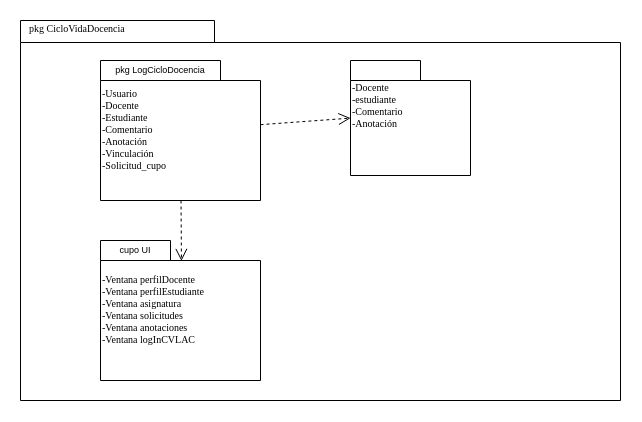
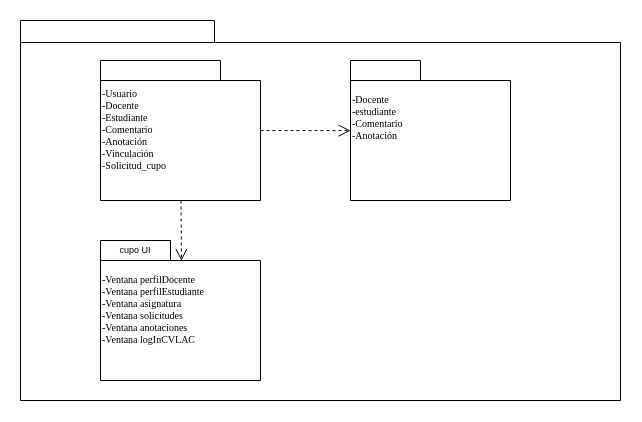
- <mxCell id="3" value="pkg CicloVidaDocencia" style="text;html=1;align=left;verticalAlign=top;spacingTop=-4;fontSize=10;fontFamily=Verdana" parent="1" vertex="1"><mxGeometry x="26.5" y="20" width="130" height="20" as="geometry" /></mxCell>
- <mxCell id="9" value="pkg LogCicloDocencia" style="text;html=1;strokeColor=none;fillColor=none;align=center;verticalAlign=middle;whiteSpace=wrap;rounded=0;fontSize=9;" vertex="1" parent="1"><mxGeometry x="100" y="60" width="120" height="20" as="geometry" /></mxCell>
- <mxCell id="6" value="&lt;br&gt;&lt;br&gt;-Docente&lt;br&gt;-estudiante&lt;br&gt;-Comentario&lt;br&gt;-Anotación&lt;br&gt;&lt;br&gt;&lt;br&gt;&lt;br&gt;&lt;br&gt;&lt;br&gt;" style="shape=folder;fontStyle=0;spacingTop=10;tabWidth=70;tabHeight=20;tabPosition=left;html=1;rounded=0;shadow=0;comic=0;labelBackgroundColor=none;strokeColor=#000000;strokeWidth=1;fillColor=#ffffff;fontFamily=Verdana;fontSize=10;fontColor=#000000;align=left;" parent="1" vertex="1"><mxGeometry x="350" y="60" width="120" height="115" as="geometry" /></mxCell>
+ <mxCell id="6" value="&lt;br&gt;&lt;br&gt;-Docente&lt;br&gt;-estudiante&lt;br&gt;-Comentario&lt;br&gt;-Anotación&lt;br&gt;&lt;br&gt;&lt;br&gt;&lt;br&gt;&lt;br&gt;&lt;br&gt;" style="shape=folder;fontStyle=0;spacingTop=10;tabWidth=70;tabHeight=20;tabPosition=left;html=1;rounded=0;shadow=0;comic=0;labelBackgroundColor=none;strokeColor=#000000;strokeWidth=1;fillColor=#ffffff;fontFamily=Verdana;fontSize=10;fontColor=#000000;align=left;" parent="1" vertex="1"><mxGeometry x="350" y="60" width="160" height="140" as="geometry" /></mxCell>
